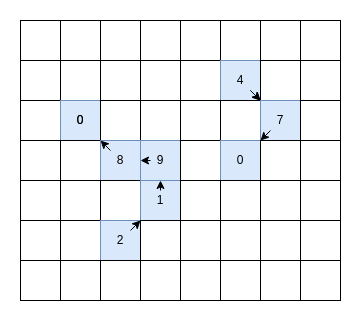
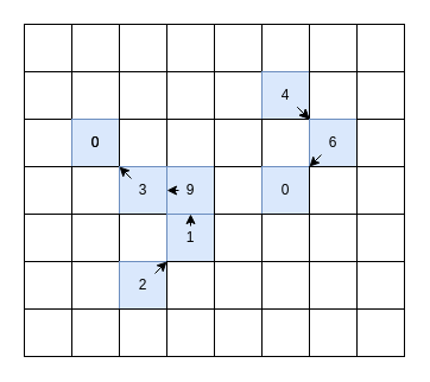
- <mxCell id="69" value="7" style="text;html=1;strokeColor=none;fillColor=none;align=center;verticalAlign=middle;whiteSpace=wrap;rounded=0;" vertex="1" parent="1"><mxGeometry x="260" y="110" width="40" height="20" as="geometry" /></mxCell>
+ <mxCell id="69" value="6" style="text;html=1;strokeColor=none;fillColor=none;align=center;verticalAlign=middle;whiteSpace=wrap;rounded=0;" vertex="1" parent="1"><mxGeometry x="260" y="110" width="40" height="20" as="geometry" /></mxCell>
- <mxCell id="57" value="8" style="text;html=1;strokeColor=none;fillColor=none;align=center;verticalAlign=middle;whiteSpace=wrap;rounded=0;" vertex="1" parent="1"><mxGeometry x="100" y="150" width="40" height="20" as="geometry" /></mxCell>
+ <mxCell id="57" value="3" style="text;html=1;strokeColor=none;fillColor=none;align=center;verticalAlign=middle;whiteSpace=wrap;rounded=0;" vertex="1" parent="1"><mxGeometry x="100" y="150" width="40" height="20" as="geometry" /></mxCell>
